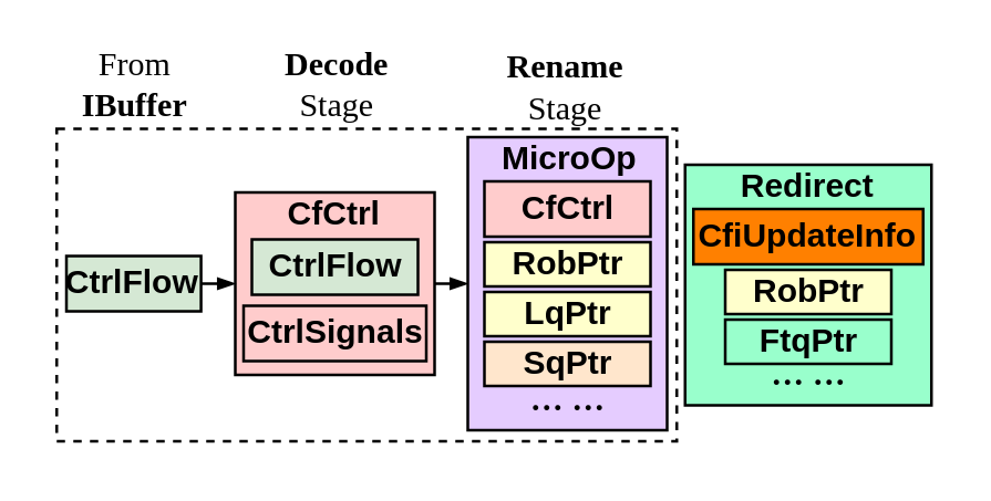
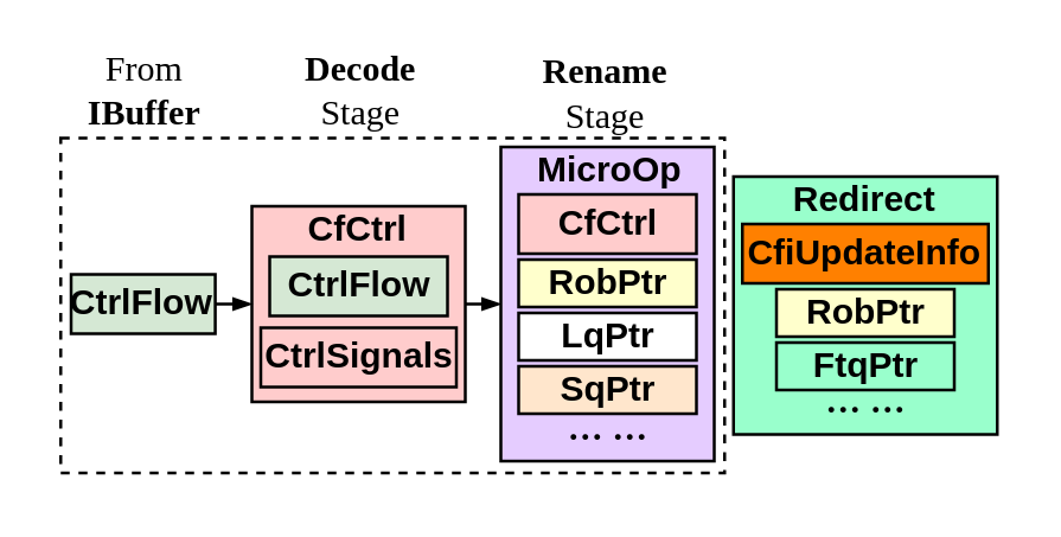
- <mxCell id="17" value="LqPtr" style="rounded=0;fontFamily=Helvetica;fontSize=12;fontStyle=1;rotation=0;html=1;whiteSpace=wrap;fillColor=#FFFFCC;" parent="1" vertex="1"><mxGeometry x="174.5" y="105" width="60" height="16" as="geometry" /></mxCell>
+ <mxCell id="17" value="LqPtr" style="rounded=0;fontFamily=Helvetica;fontSize=12;fontStyle=1;rotation=0;html=1;whiteSpace=wrap;fillColor=#ffffff;" parent="1" vertex="1"><mxGeometry x="174.5" y="105" width="60" height="16" as="geometry" /></mxCell>
